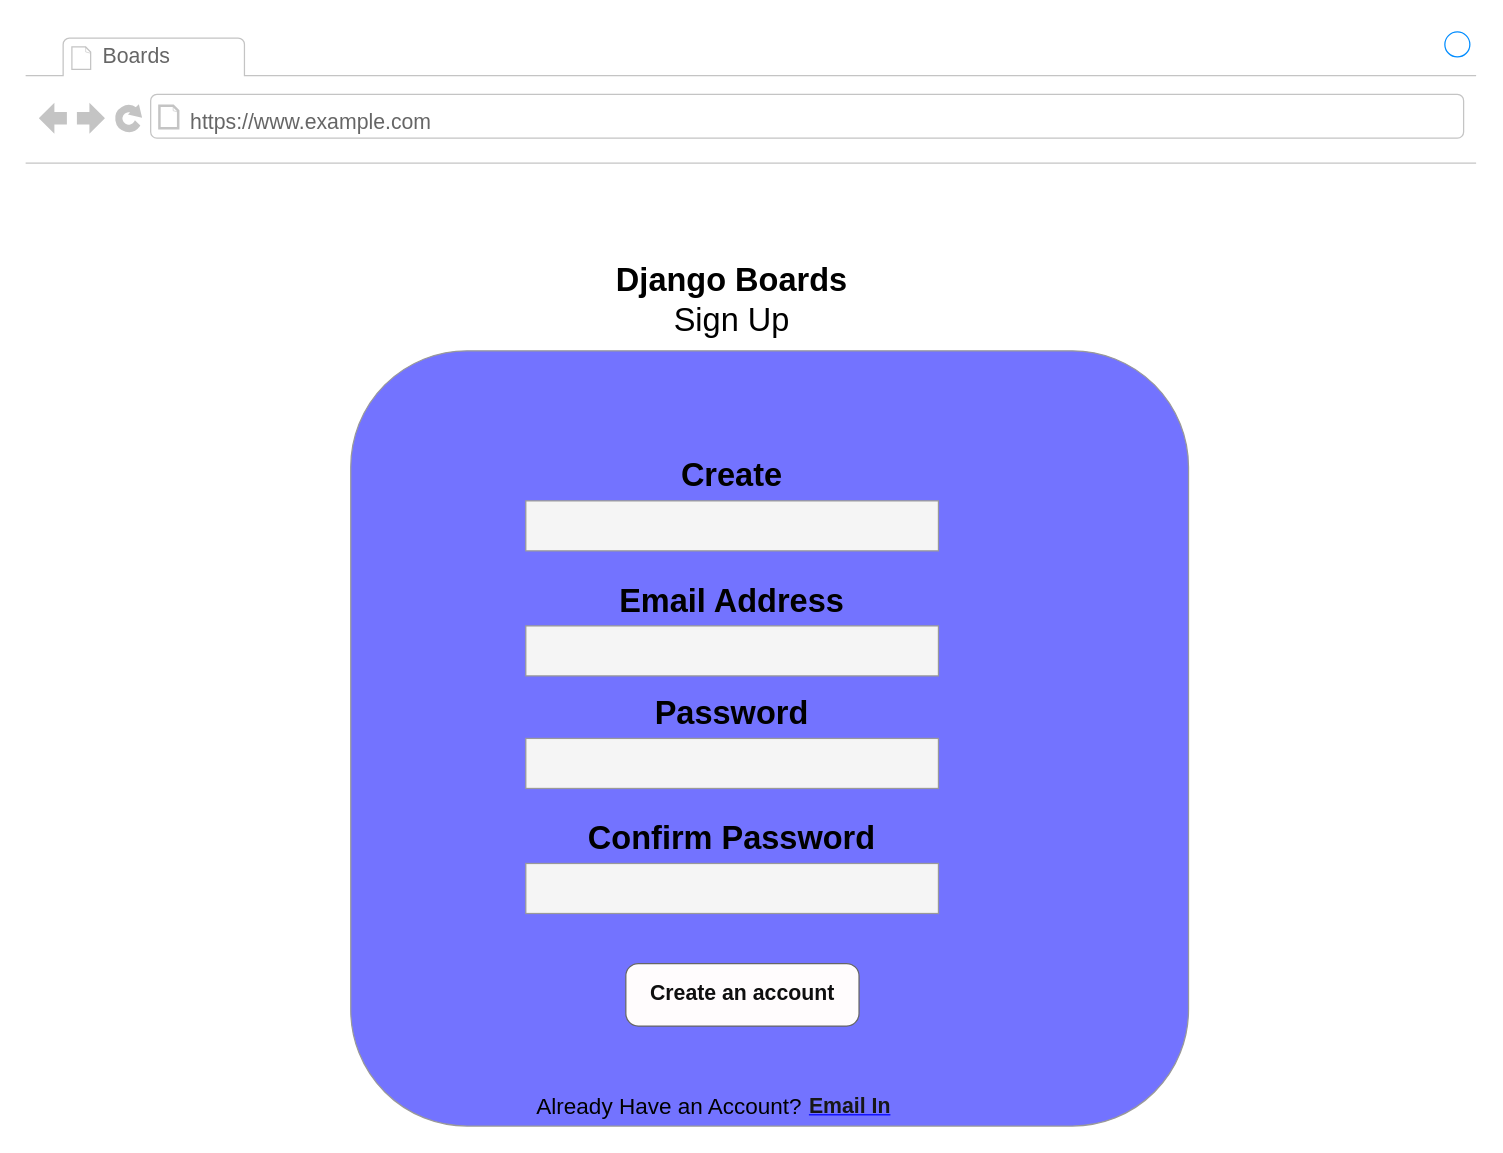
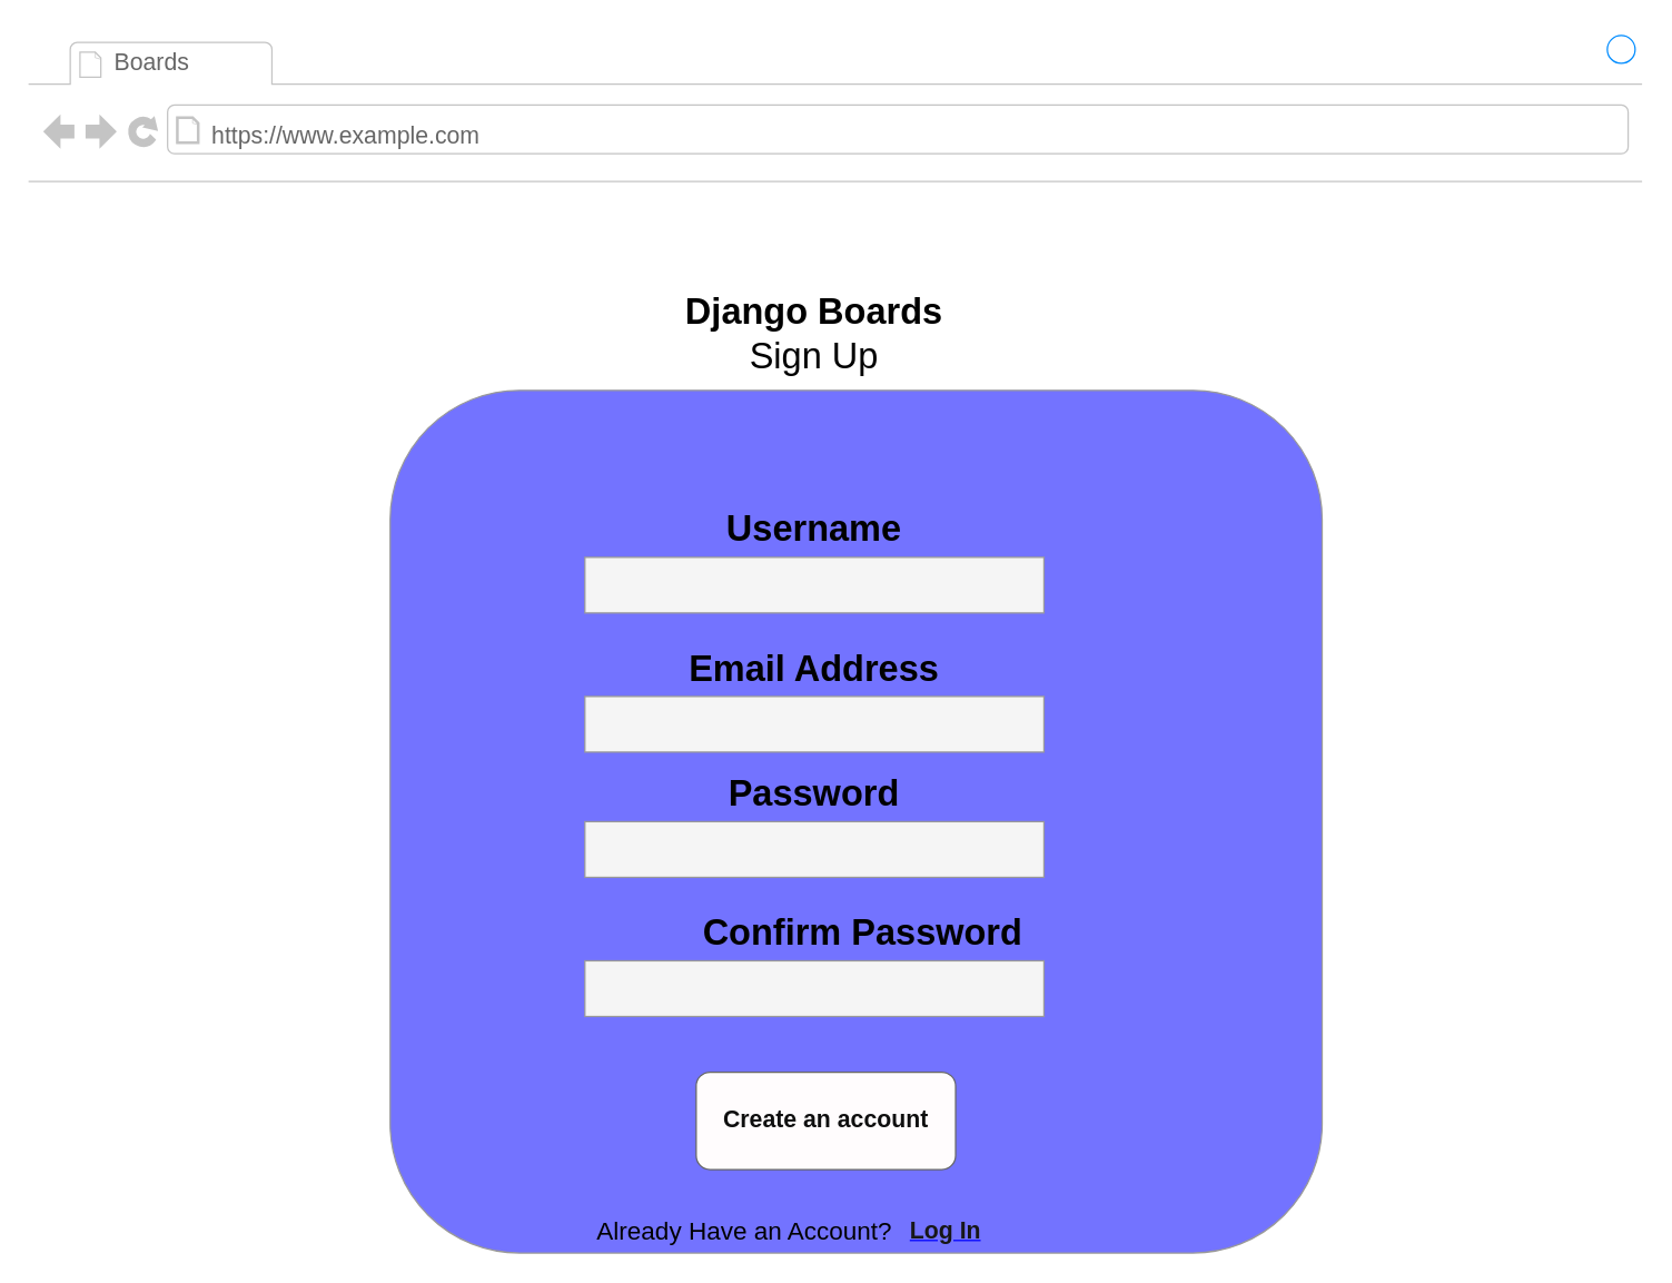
- <mxCell id="9" value="&lt;font size=&quot;1&quot;&gt;&lt;span style=&quot;font-size: 26px&quot;&gt;&lt;b&gt;Create&lt;/b&gt;&lt;br&gt;&lt;/span&gt;&lt;/font&gt;" style="text;html=1;strokeColor=none;fillColor=none;align=center;verticalAlign=middle;whiteSpace=wrap;rounded=0;" vertex="1" parent="2"><mxGeometry x="435" y="350" width="260" height="20" as="geometry" /></mxCell>
+ <mxCell id="9" value="&lt;font size=&quot;1&quot;&gt;&lt;span style=&quot;font-size: 26px&quot;&gt;&lt;b&gt;Username&lt;/b&gt;&lt;br&gt;&lt;/span&gt;&lt;/font&gt;" style="text;html=1;strokeColor=none;fillColor=none;align=center;verticalAlign=middle;whiteSpace=wrap;rounded=0;" vertex="1" parent="2"><mxGeometry x="435" y="350" width="260" height="20" as="geometry" /></mxCell>
- <mxCell id="17" value="&lt;font size=&quot;1&quot;&gt;&lt;span style=&quot;font-size: 26px&quot;&gt;&lt;b&gt;Confirm Password&lt;/b&gt;&lt;br&gt;&lt;/span&gt;&lt;/font&gt;" style="text;html=1;strokeColor=none;fillColor=none;align=center;verticalAlign=middle;whiteSpace=wrap;rounded=0;" vertex="1" parent="2"><mxGeometry x="435" y="640" width="260" height="20" as="geometry" /></mxCell>
+ <mxCell id="17" value="&lt;font size=&quot;1&quot;&gt;&lt;span style=&quot;font-size: 26px&quot;&gt;&lt;b&gt;Confirm Password&lt;/b&gt;&lt;br&gt;&lt;/span&gt;&lt;/font&gt;" style="text;html=1;strokeColor=none;fillColor=none;align=center;verticalAlign=middle;whiteSpace=wrap;rounded=0;" vertex="1" parent="2"><mxGeometry x="470" y="640" width="260" height="20" as="geometry" /></mxCell>
- <mxCell id="11" value="&lt;font color=&quot;#0f0f0f&quot;&gt;Create an account&lt;/font&gt;" style="strokeWidth=1;shadow=0;dashed=0;align=center;html=1;shape=mxgraph.mockup.buttons.button;strokeColor=#666666;fontColor=#ffffff;mainText=;buttonStyle=round;fontSize=17;fontStyle=1;whiteSpace=wrap;fillColor=#FFFCFD;" vertex="1" parent="2"><mxGeometry x="480" y="750" width="186.5" height="50" as="geometry" /></mxCell>
+ <mxCell id="11" value="&lt;font color=&quot;#0f0f0f&quot;&gt;Create an account&lt;/font&gt;" style="strokeWidth=1;shadow=0;dashed=0;align=center;html=1;shape=mxgraph.mockup.buttons.button;strokeColor=#666666;fontColor=#ffffff;mainText=;buttonStyle=round;fontSize=17;fontStyle=1;whiteSpace=wrap;fillColor=#FFFCFD;" vertex="1" parent="2"><mxGeometry x="480" y="750" width="186.5" height="70" as="geometry" /></mxCell>
- <mxCell id="12" value="&lt;font color=&quot;#171717&quot;&gt;&lt;b&gt;Email In&lt;/b&gt;&lt;/font&gt;" style="shape=rectangle;strokeColor=none;fillColor=none;linkText=;fontSize=17;fontColor=#0000ff;fontStyle=4;html=1;align=center;" vertex="1" parent="2"><mxGeometry x="583.5" y="850" width="150" height="30" as="geometry" /></mxCell>
+ <mxCell id="12" value="&lt;font color=&quot;#171717&quot;&gt;&lt;b&gt;Log In&lt;/b&gt;&lt;/font&gt;" style="shape=rectangle;strokeColor=none;fillColor=none;linkText=;fontSize=17;fontColor=#0000ff;fontStyle=4;html=1;align=center;" vertex="1" parent="2"><mxGeometry x="583.5" y="850" width="150" height="30" as="geometry" /></mxCell>
